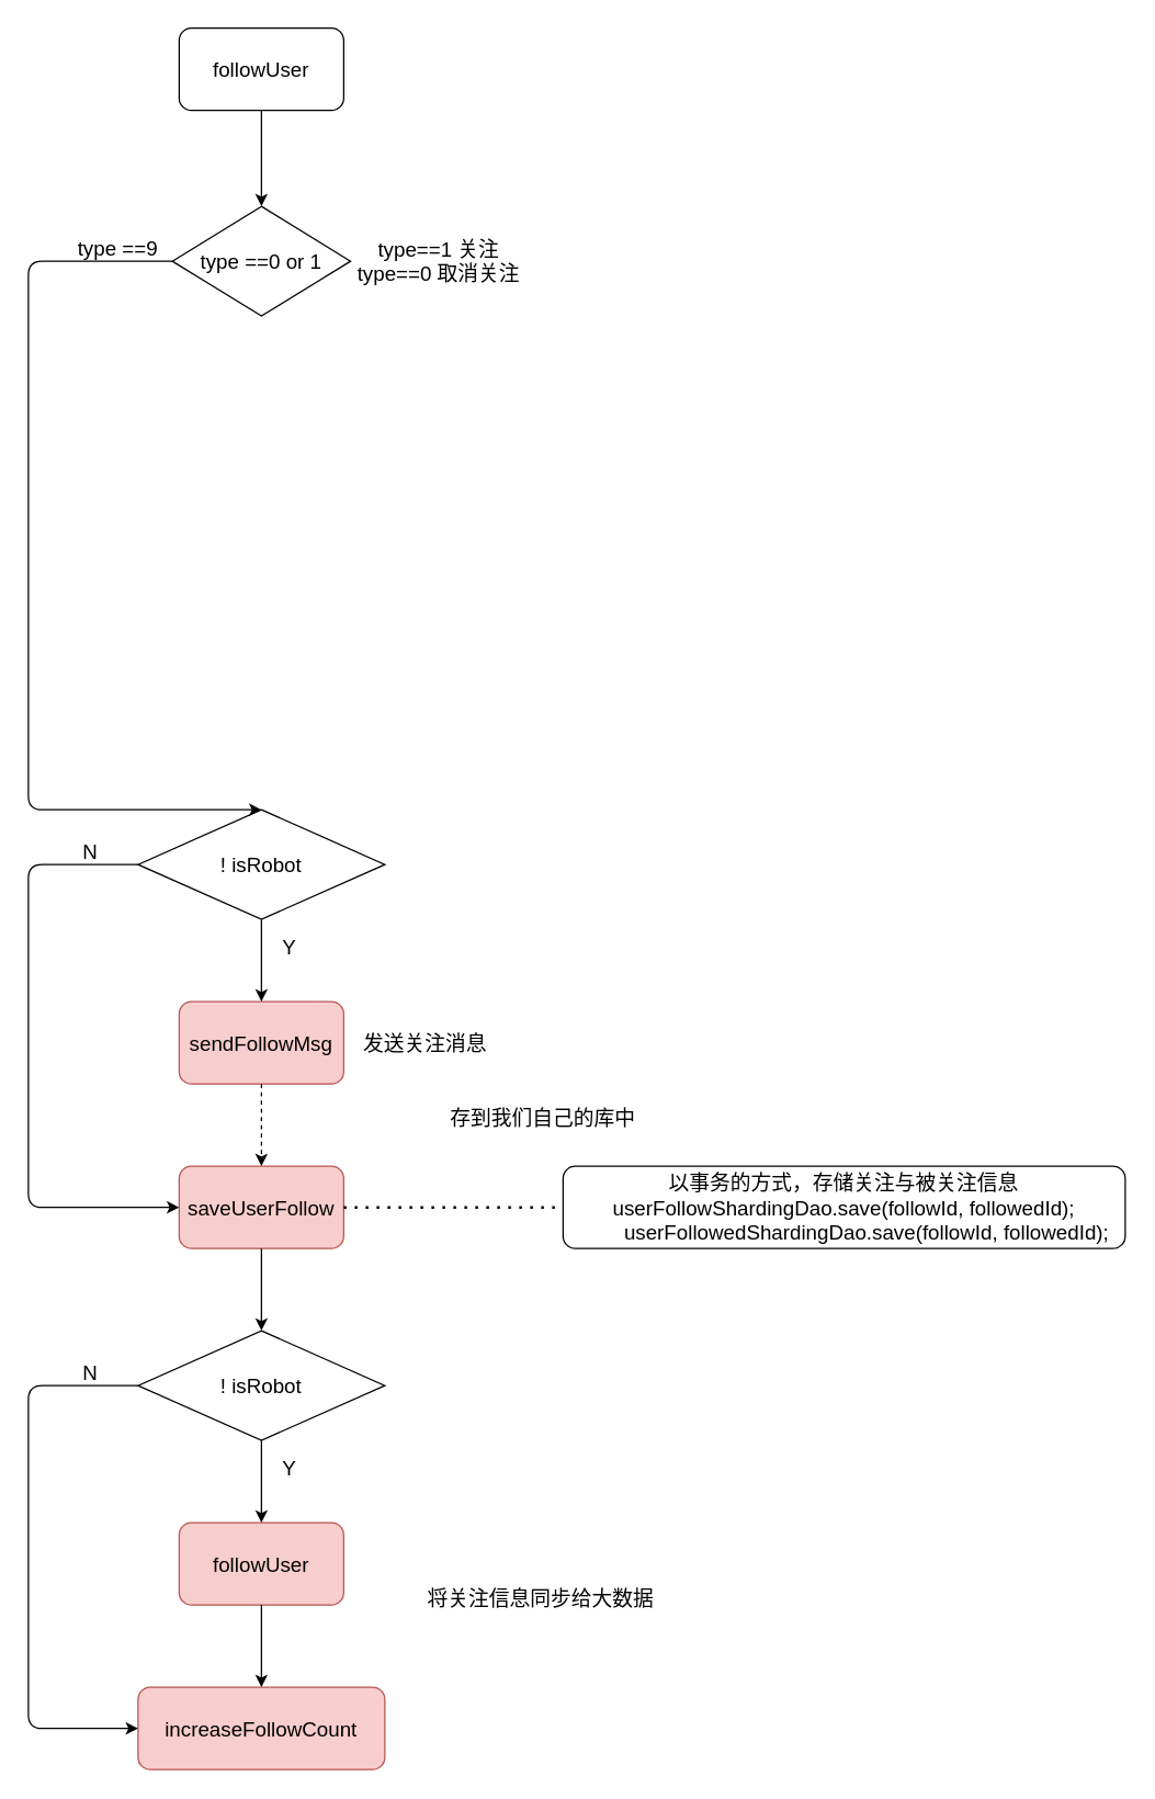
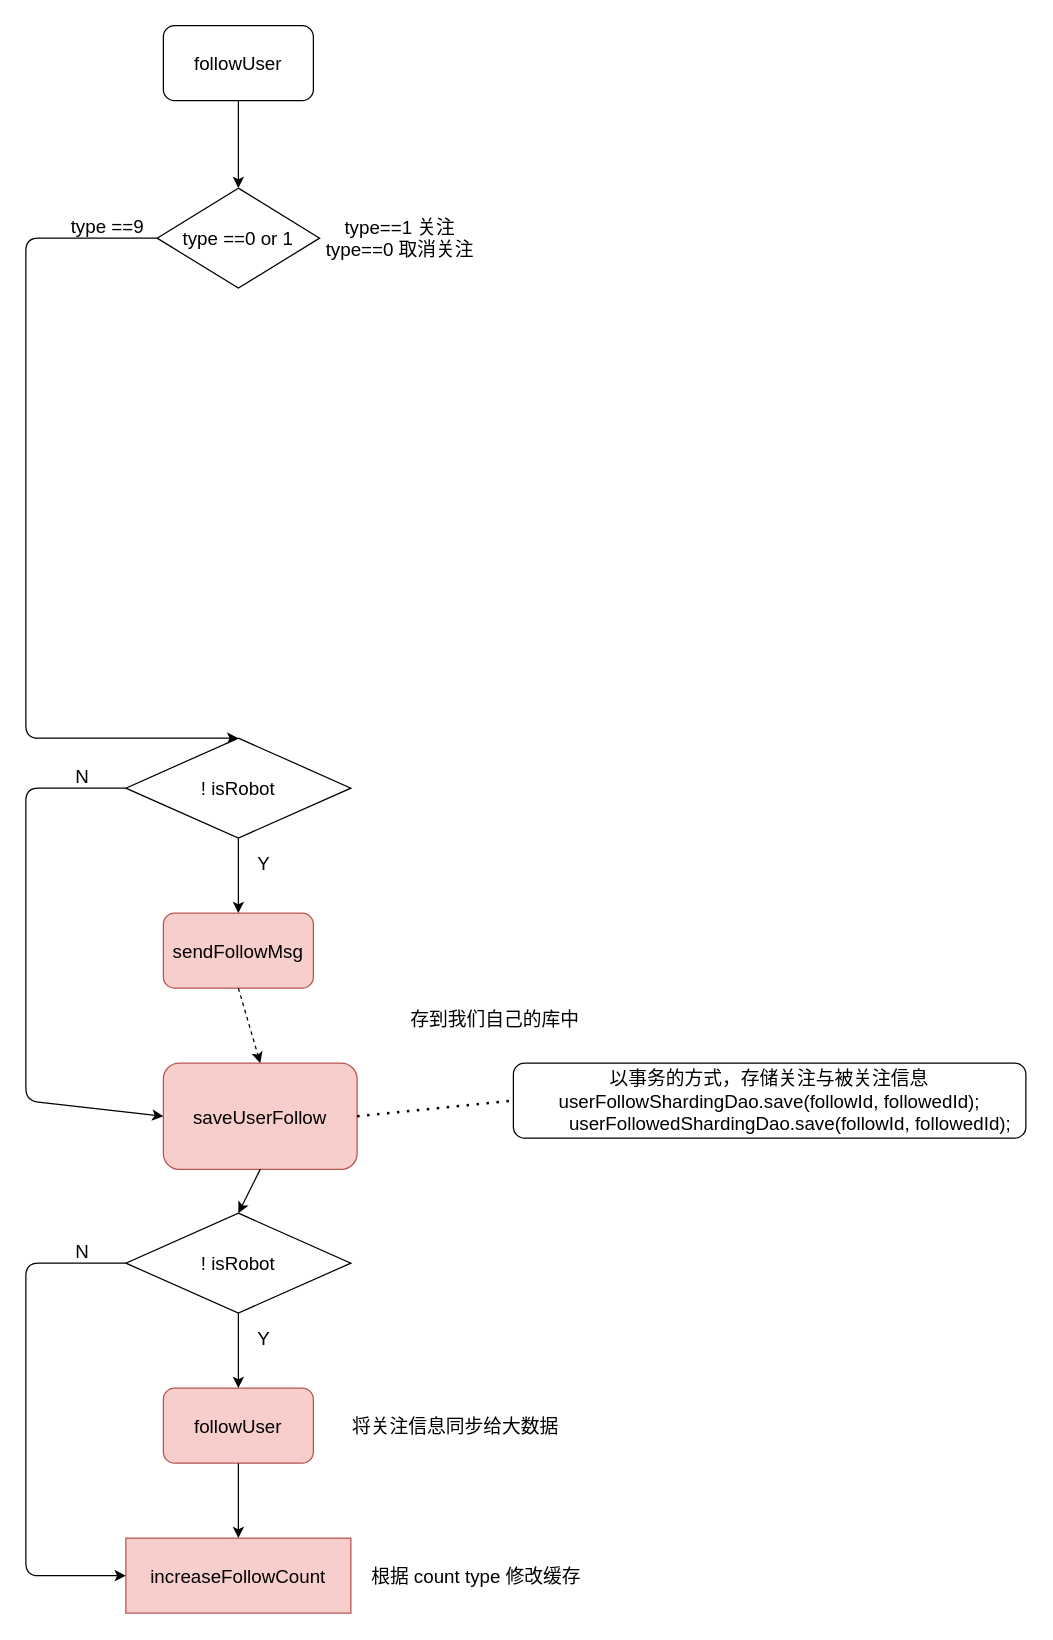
- <mxCell id="13" value="发送关注消息" style="text;html=1;align=center;verticalAlign=middle;resizable=0;points=[];autosize=1;strokeColor=none;fontSize=15;" vertex="1" parent="1"><mxGeometry x="254" y="750" width="110" height="20" as="geometry" /></mxCell>
- <mxCell id="5" value="saveUserFollow" style="rounded=1;whiteSpace=wrap;html=1;fontSize=15;fillColor=#f8cecc;strokeColor=#b85450;" vertex="1" parent="1"><mxGeometry x="130" y="850" width="120" height="60" as="geometry" /></mxCell>
+ <mxCell id="5" value="saveUserFollow" style="rounded=1;whiteSpace=wrap;html=1;fontSize=15;fillColor=#f8cecc;strokeColor=#b85450;" vertex="1" parent="1"><mxGeometry x="130" y="850" width="155" height="85" as="geometry" /></mxCell>
- <mxCell id="21" value="将关注信息同步给大数据" style="text;html=1;strokeColor=none;fillColor=none;align=center;verticalAlign=middle;whiteSpace=wrap;rounded=0;fontSize=15;" vertex="1" parent="1"><mxGeometry x="299" y="1155" width="190" height="20" as="geometry" /></mxCell>
+ <mxCell id="21" value="将关注信息同步给大数据" style="text;html=1;strokeColor=none;fillColor=none;align=center;verticalAlign=middle;whiteSpace=wrap;rounded=0;fontSize=15;" vertex="1" parent="1"><mxGeometry x="269" y="1130" width="190" height="20" as="geometry" /></mxCell>
- <mxCell id="22" value="increaseFollowCount" style="rounded=1;whiteSpace=wrap;html=1;fontSize=15;fillColor=#f8cecc;strokeColor=#b85450;" vertex="1" parent="1"><mxGeometry x="100" y="1230" width="180" height="60" as="geometry" /></mxCell>
+ <mxCell id="22" value="increaseFollowCount" style="whiteSpace=wrap;html=1;fontSize=15;fillColor=#f8cecc;strokeColor=#b85450;rounded=0;" vertex="1" parent="1"><mxGeometry x="100" y="1230" width="180" height="60" as="geometry" /></mxCell>
+ <mxCell id="25" value="根据 count type 修改缓存" style="text;html=1;align=center;verticalAlign=middle;resizable=0;points=[];autosize=1;strokeColor=none;fontSize=15;" vertex="1" parent="1"><mxGeometry x="290" y="1250" width="180" height="20" as="geometry" /></mxCell>
